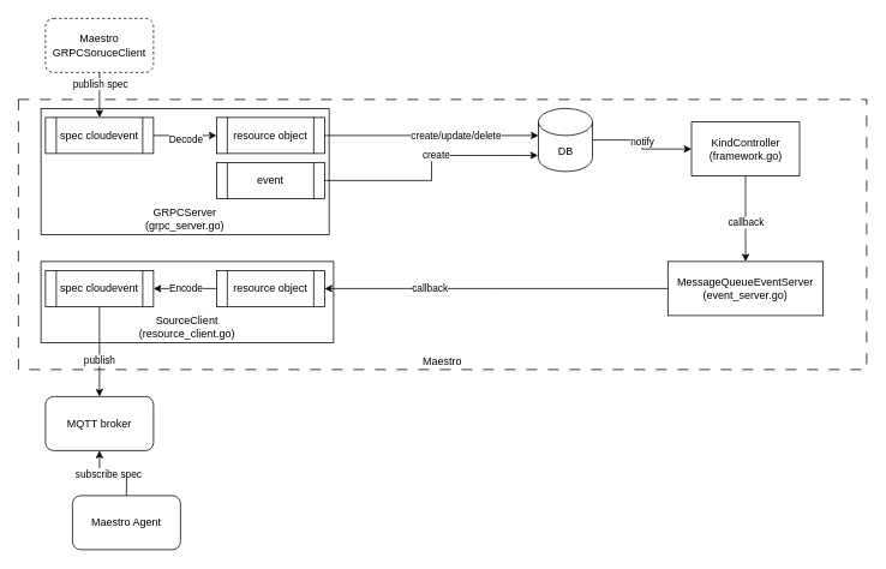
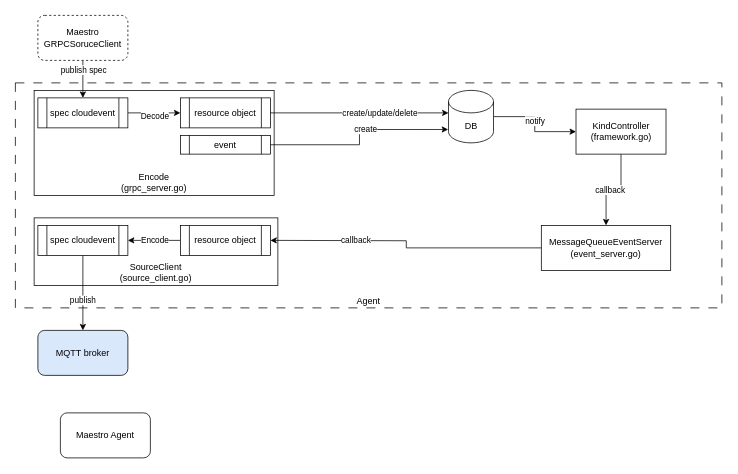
- <mxCell id="17" value="KindController&lt;br&gt;&lt;div&gt;(framework.go)&lt;/div&gt;" style="rounded=0;whiteSpace=wrap;html=1;" parent="1" vertex="1"><mxGeometry x="767.5" y="135" width="120" height="60" as="geometry" /></mxCell>
+ <mxCell id="17" value="KindController&lt;br&gt;&lt;div&gt;(framework.go)&lt;/div&gt;" style="rounded=0;whiteSpace=wrap;html=1;" parent="1" vertex="1"><mxGeometry x="767.5" y="145" width="120" height="60" as="geometry" /></mxCell>
- <mxCell id="14" value="event" style="shape=process;whiteSpace=wrap;html=1;backgroundOutline=1;" parent="1" vertex="1"><mxGeometry x="240" y="180" width="120" height="40" as="geometry" /></mxCell>
+ <mxCell id="14" value="event" style="shape=process;whiteSpace=wrap;html=1;backgroundOutline=1;" parent="1" vertex="1"><mxGeometry x="240" y="180" width="120" height="25" as="geometry" /></mxCell>
- <mxCell id="3" value="GRPCServer&lt;div&gt;(grpc_server.go)&lt;/div&gt;" style="rounded=0;whiteSpace=wrap;html=1;fillColor=none;verticalAlign=bottom;" parent="1" vertex="1"><mxGeometry x="45" y="120" width="320" height="140" as="geometry" /></mxCell>
+ <mxCell id="3" value="Encode&lt;div&gt;(grpc_server.go)&lt;/div&gt;" style="rounded=0;whiteSpace=wrap;html=1;fillColor=none;verticalAlign=bottom;" parent="1" vertex="1"><mxGeometry x="45" y="120" width="320" height="140" as="geometry" /></mxCell>
- <mxCell id="18" value="MessageQueueEventServer&lt;br&gt;&lt;div&gt;(event_server.go)&lt;/div&gt;" style="rounded=0;whiteSpace=wrap;html=1;" parent="1" vertex="1"><mxGeometry x="741.25" y="290" width="172.5" height="60" as="geometry" /></mxCell>
+ <mxCell id="18" value="MessageQueueEventServer&lt;br&gt;&lt;div&gt;(event_server.go)&lt;/div&gt;" style="rounded=0;whiteSpace=wrap;html=1;" parent="1" vertex="1"><mxGeometry x="721.25" y="300" width="172.5" height="60" as="geometry" /></mxCell>
- <mxCell id="19" value="SourceClient&lt;br&gt;&lt;div&gt;(resource_client.go)&lt;/div&gt;" style="rounded=0;whiteSpace=wrap;html=1;fillColor=none;verticalAlign=bottom;" parent="1" vertex="1"><mxGeometry x="45" y="290" width="325" height="90" as="geometry" /></mxCell>
+ <mxCell id="19" value="SourceClient&lt;br&gt;&lt;div&gt;(source_client.go)&lt;/div&gt;" style="rounded=0;whiteSpace=wrap;html=1;fillColor=none;verticalAlign=bottom;" parent="1" vertex="1"><mxGeometry x="45" y="290" width="325" height="90" as="geometry" /></mxCell>
- <mxCell id="2" value="Maestro" style="rounded=0;whiteSpace=wrap;html=1;fillColor=none;dashed=1;dashPattern=12 12;verticalAlign=bottom;" parent="1" vertex="1"><mxGeometry x="20" y="110" width="942" height="300" as="geometry" /></mxCell>
+ <mxCell id="2" value="Agent" style="rounded=0;whiteSpace=wrap;html=1;fillColor=none;dashed=1;dashPattern=12 12;verticalAlign=bottom;" parent="1" vertex="1"><mxGeometry x="20" y="110" width="942" height="300" as="geometry" /></mxCell>
- <mxCell id="30" value="MQTT broker" style="rounded=1;whiteSpace=wrap;html=1;" parent="1" vertex="1"><mxGeometry x="50" y="440" width="120" height="60" as="geometry" /></mxCell>
+ <mxCell id="30" value="MQTT broker" style="rounded=1;whiteSpace=wrap;html=1;fillColor=#dae8fc;" parent="1" vertex="1"><mxGeometry x="50" y="440" width="120" height="60" as="geometry" /></mxCell>
- <mxCell id="33" style="edgeStyle=orthogonalEdgeStyle;rounded=0;orthogonalLoop=1;jettySize=auto;html=1;exitX=0.5;exitY=0;exitDx=0;exitDy=0;entryX=0.5;entryY=1;entryDx=0;entryDy=0;" parent="1" source="35" target="30" edge="1"><mxGeometry relative="1" as="geometry" /></mxCell>
- <mxCell id="34" value="subscribe spec" style="edgeLabel;html=1;align=center;verticalAlign=middle;resizable=0;points=[];" parent="33" connectable="0" vertex="1"><mxGeometry x="0.16" relative="1" as="geometry"><mxPoint as="offset" /></mxGeometry></mxCell>
